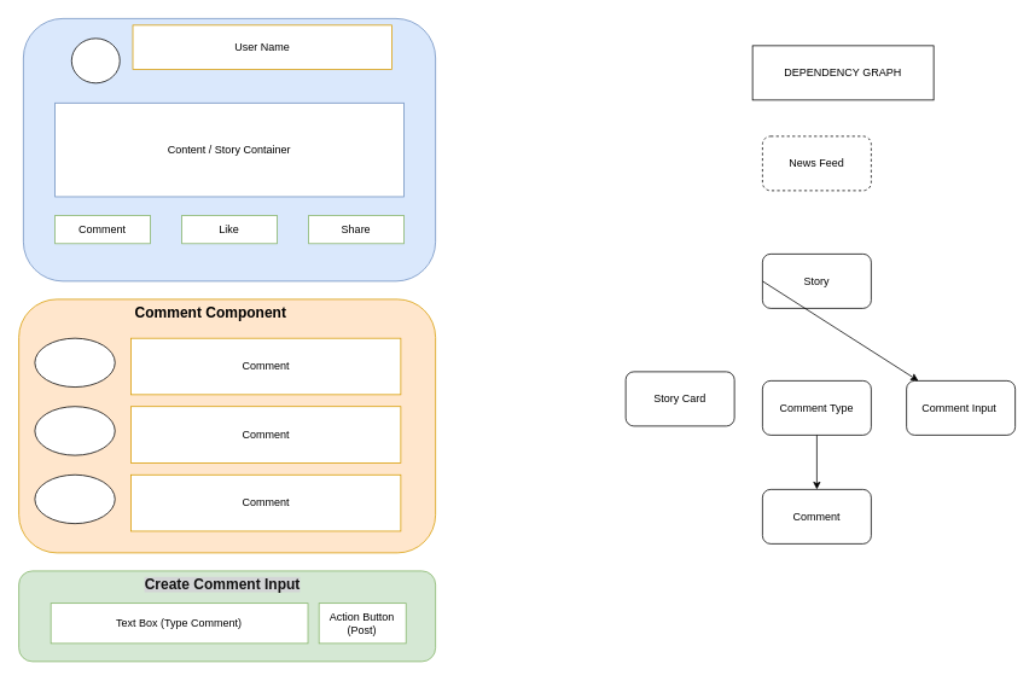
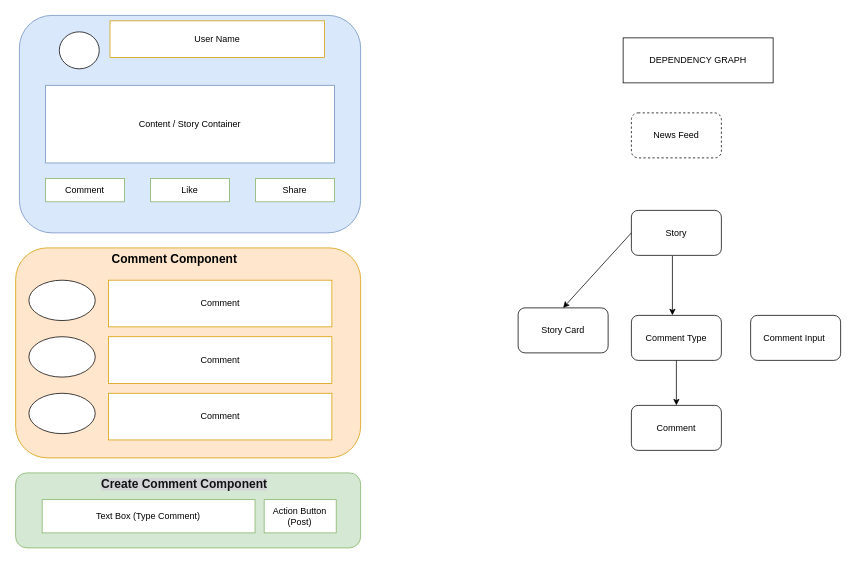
- <mxCell id="30" value="" style="endArrow=classic;html=1;rounded=0;exitX=0;exitY=0.5;exitDx=0;exitDy=0;" edge="1" parent="1" source="23" target="26"><mxGeometry width="50" height="50" relative="1" as="geometry"><mxPoint x="790" y="490" as="sourcePoint" /><mxPoint x="840" y="440" as="targetPoint" /></mxGeometry></mxCell>
+ <mxCell id="30" value="" style="endArrow=classic;html=1;rounded=0;exitX=0;exitY=0.5;exitDx=0;exitDy=0;entryX=0.5;entryY=0;entryDx=0;entryDy=0;" edge="1" parent="1" source="23" target="24"><mxGeometry width="50" height="50" relative="1" as="geometry"><mxPoint x="790" y="490" as="sourcePoint" /><mxPoint x="840" y="440" as="targetPoint" /></mxGeometry></mxCell>
+ <mxCell id="28" value="" style="endArrow=classic;html=1;rounded=0;exitX=0.456;exitY=1.013;exitDx=0;exitDy=0;entryX=0.456;entryY=-0.003;entryDx=0;entryDy=0;exitPerimeter=0;entryPerimeter=0;" edge="1" parent="1" source="23" target="25"><mxGeometry width="50" height="50" relative="1" as="geometry"><mxPoint x="870" y="410" as="sourcePoint" /><mxPoint x="870" y="480" as="targetPoint" /></mxGeometry></mxCell>
- <mxCell id="20" value="&lt;span style=&quot;color: rgb(18, 18, 18); font-size: 16px; font-weight: 700; background-color: light-dark(rgb(211, 213, 214), transparent);&quot;&gt;Create Comment Input&lt;/span&gt;" style="text;html=1;whiteSpace=wrap;strokeColor=none;fillColor=none;align=center;verticalAlign=middle;rounded=0;" vertex="1" parent="1"><mxGeometry x="100" y="630" width="290" height="30" as="geometry" /></mxCell>
+ <mxCell id="20" value="&lt;span style=&quot;color: rgb(18, 18, 18); font-size: 16px; font-weight: 700; background-color: light-dark(rgb(211, 213, 214), transparent);&quot;&gt;Create Comment Component&lt;/span&gt;" style="text;html=1;whiteSpace=wrap;strokeColor=none;fillColor=none;align=center;verticalAlign=middle;rounded=0;" vertex="1" parent="1"><mxGeometry x="100" y="630" width="290" height="30" as="geometry" /></mxCell>
